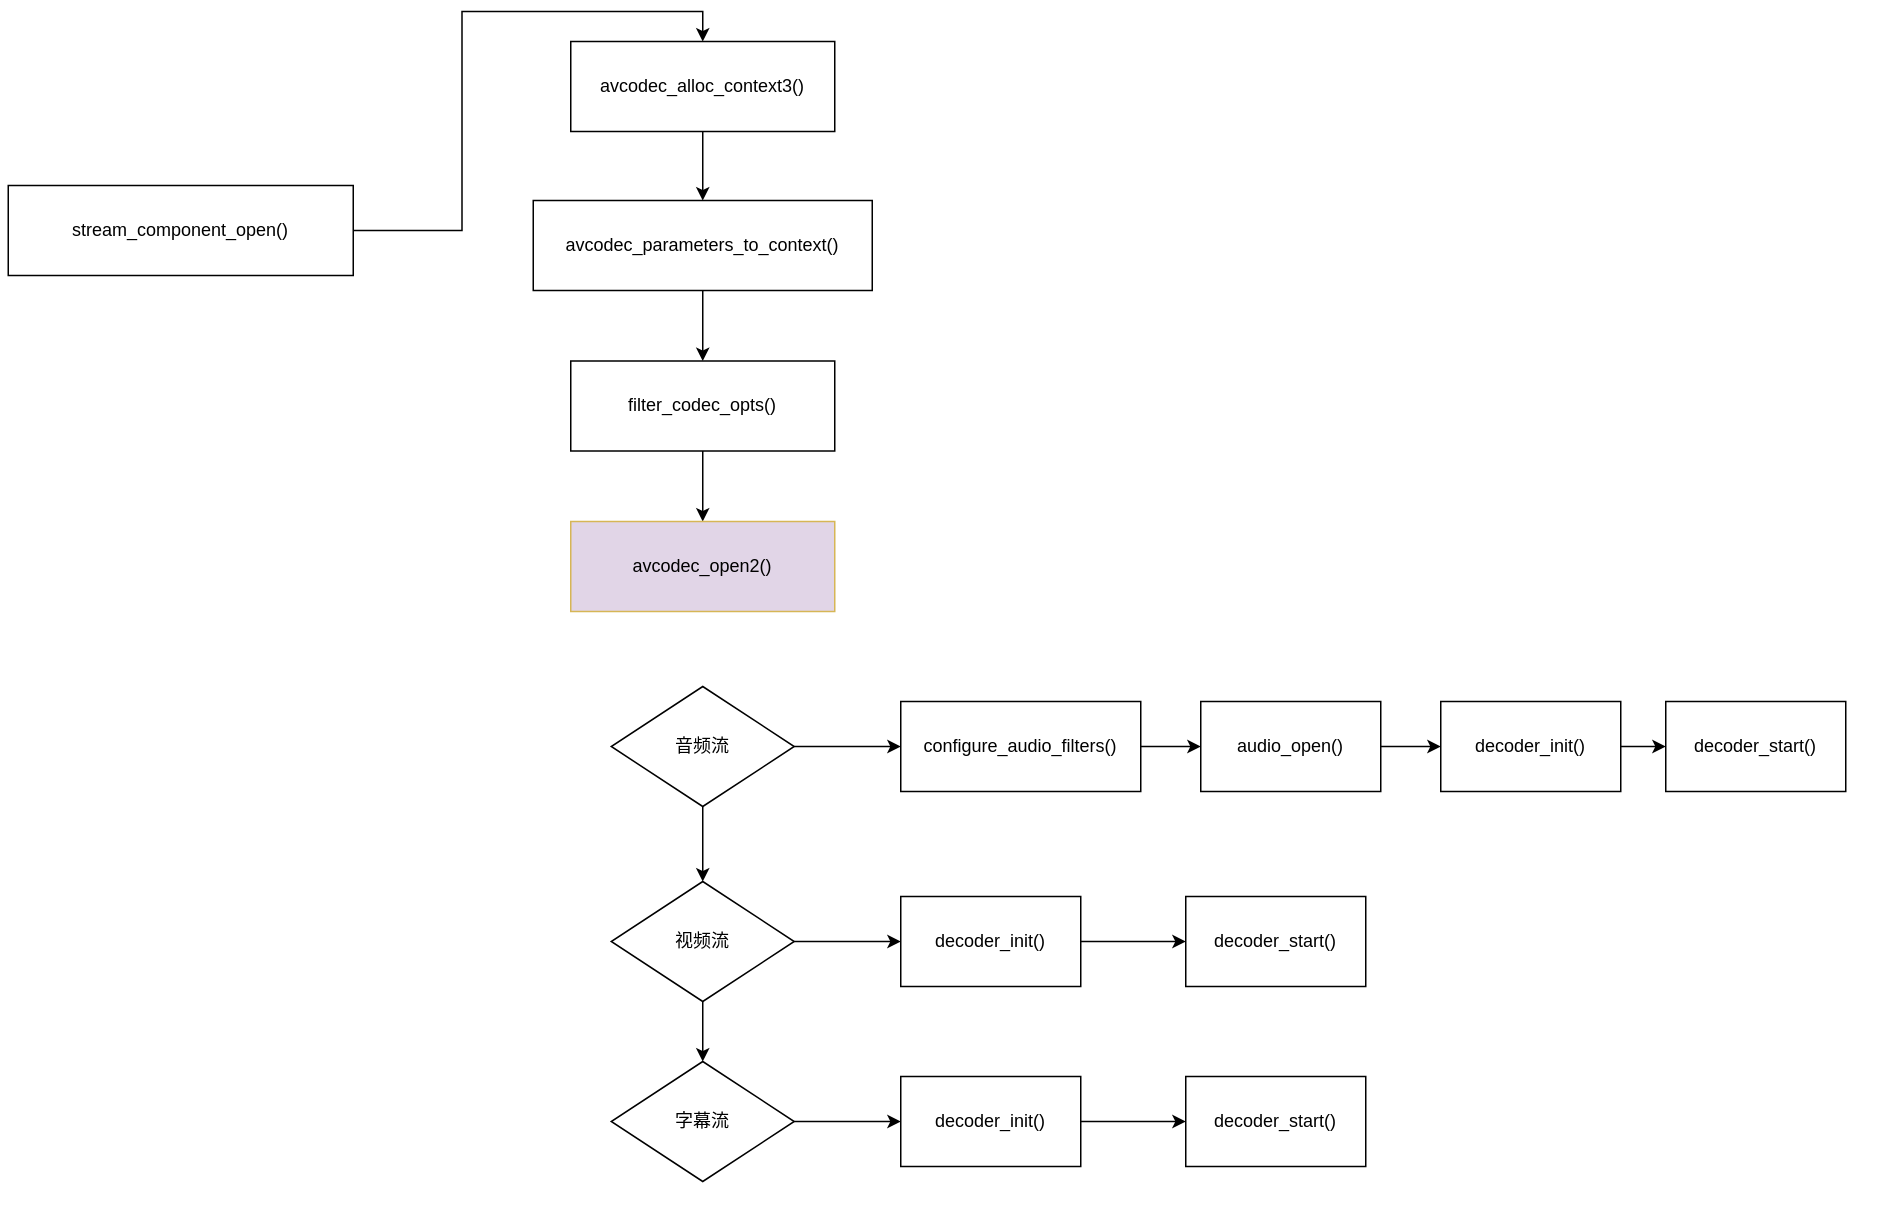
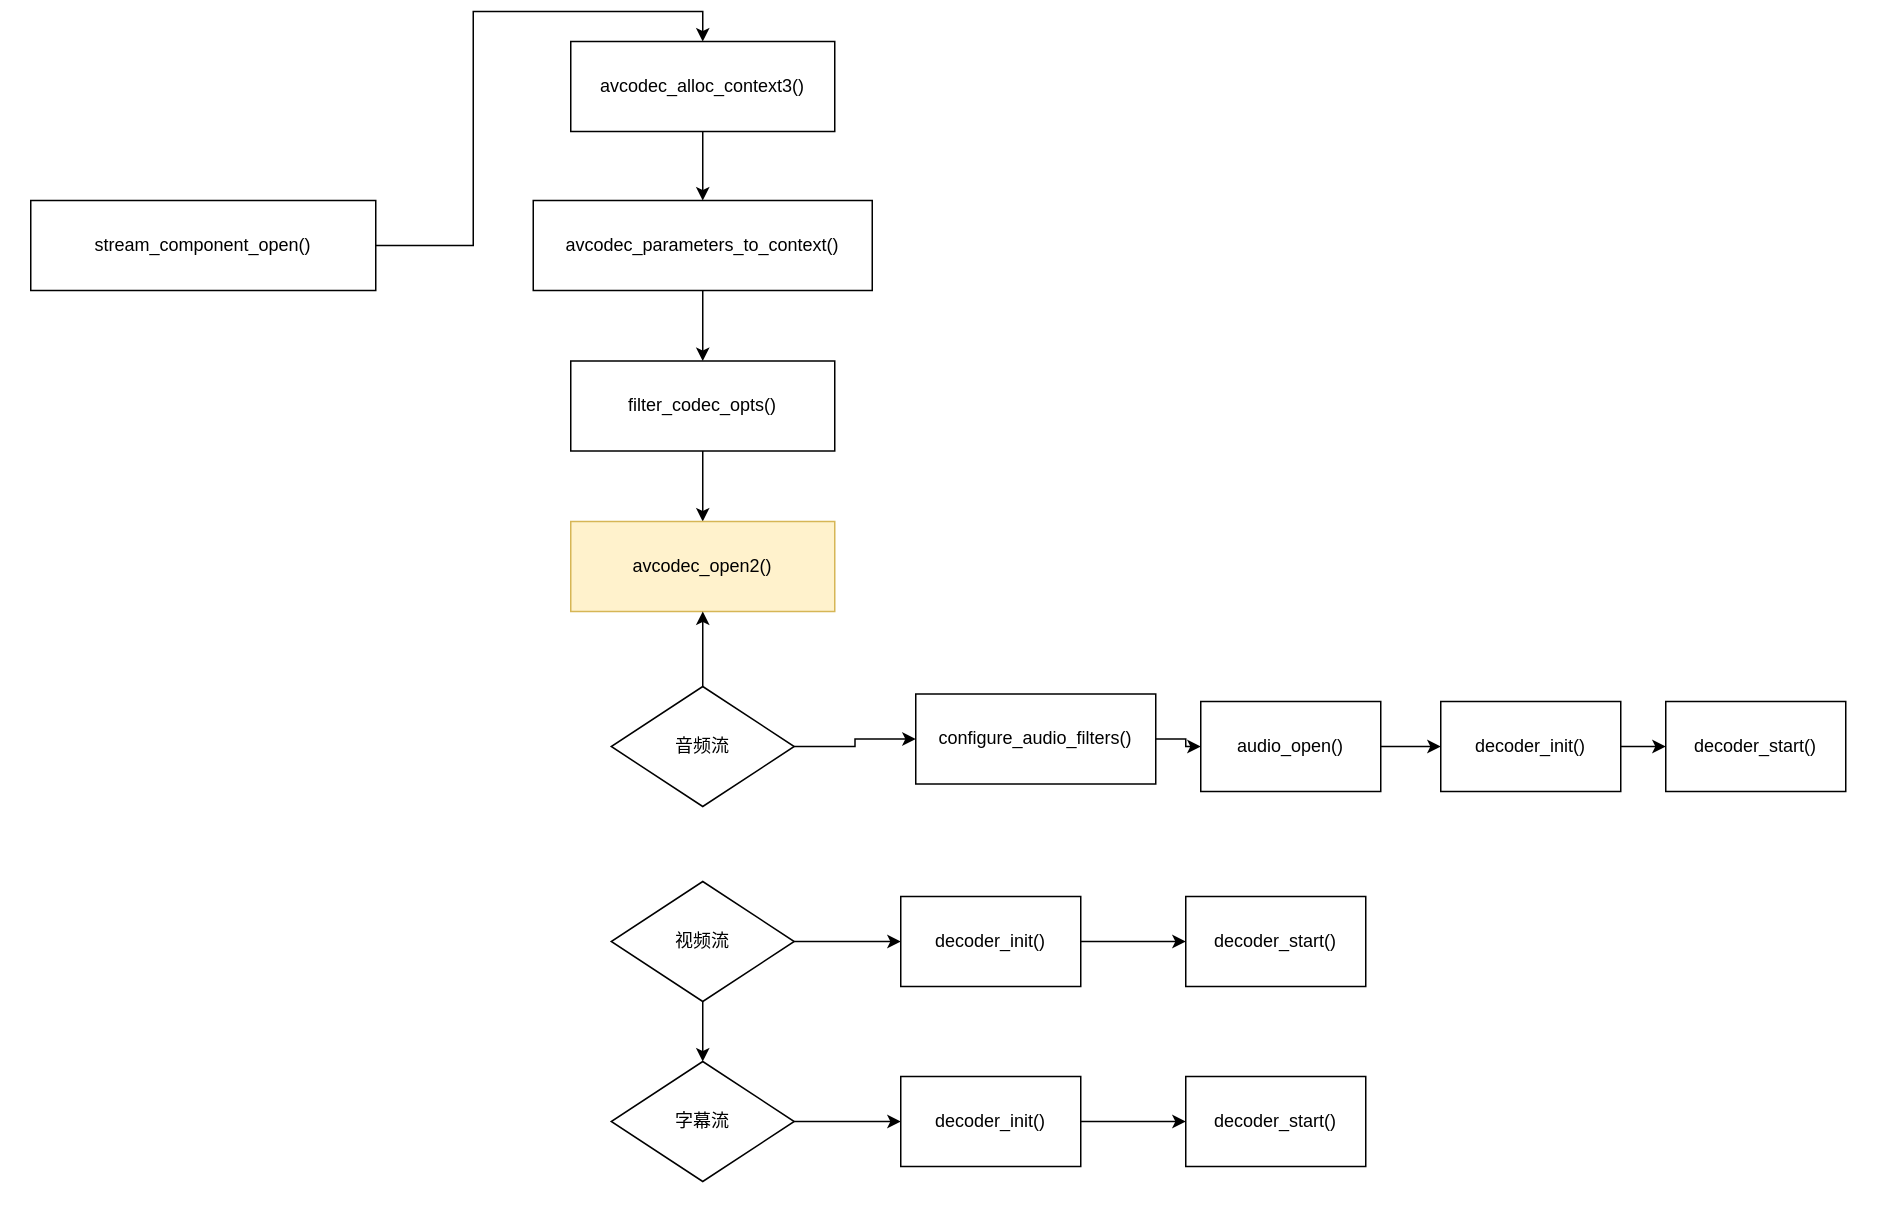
- <mxCell id="2" value="stream_component_open()" style="rounded=0;whiteSpace=wrap;html=1;" parent="1" vertex="1"><mxGeometry x="5" y="116" width="230" height="60" as="geometry" /></mxCell>
+ <mxCell id="2" value="stream_component_open()" style="rounded=0;whiteSpace=wrap;html=1;" parent="1" vertex="1"><mxGeometry x="20" y="126" width="230" height="60" as="geometry" /></mxCell>
- <mxCell id="10" value="avcodec_open2()" style="rounded=0;whiteSpace=wrap;html=1;fillColor=#e1d5e7;strokeColor=#d6b656;" parent="1" vertex="1"><mxGeometry x="380" y="340" width="176" height="60" as="geometry" /></mxCell>
+ <mxCell id="10" value="avcodec_open2()" style="rounded=0;whiteSpace=wrap;html=1;fillColor=#fff2cc;strokeColor=#d6b656;" parent="1" vertex="1"><mxGeometry x="380" y="340" width="176" height="60" as="geometry" /></mxCell>
- <mxCell id="29" value="configure_audio_filters()" style="rounded=0;whiteSpace=wrap;html=1;" vertex="1" parent="1"><mxGeometry x="600" y="460" width="160" height="60" as="geometry" /></mxCell>
+ <mxCell id="29" value="configure_audio_filters()" style="rounded=0;whiteSpace=wrap;html=1;" vertex="1" parent="1"><mxGeometry x="610" y="455" width="160" height="60" as="geometry" /></mxCell>
- <mxCell id="11" value="" style="edgeStyle=orthogonalEdgeStyle;rounded=0;orthogonalLoop=1;jettySize=auto;html=1;" edge="1" parent="1" source="13" target="16"><mxGeometry relative="1" as="geometry" /></mxCell>
+ <mxCell id="11" value="" style="edgeStyle=orthogonalEdgeStyle;rounded=0;orthogonalLoop=1;jettySize=auto;html=1;" edge="1" parent="1" source="13" target="10"><mxGeometry relative="1" as="geometry" /></mxCell>
